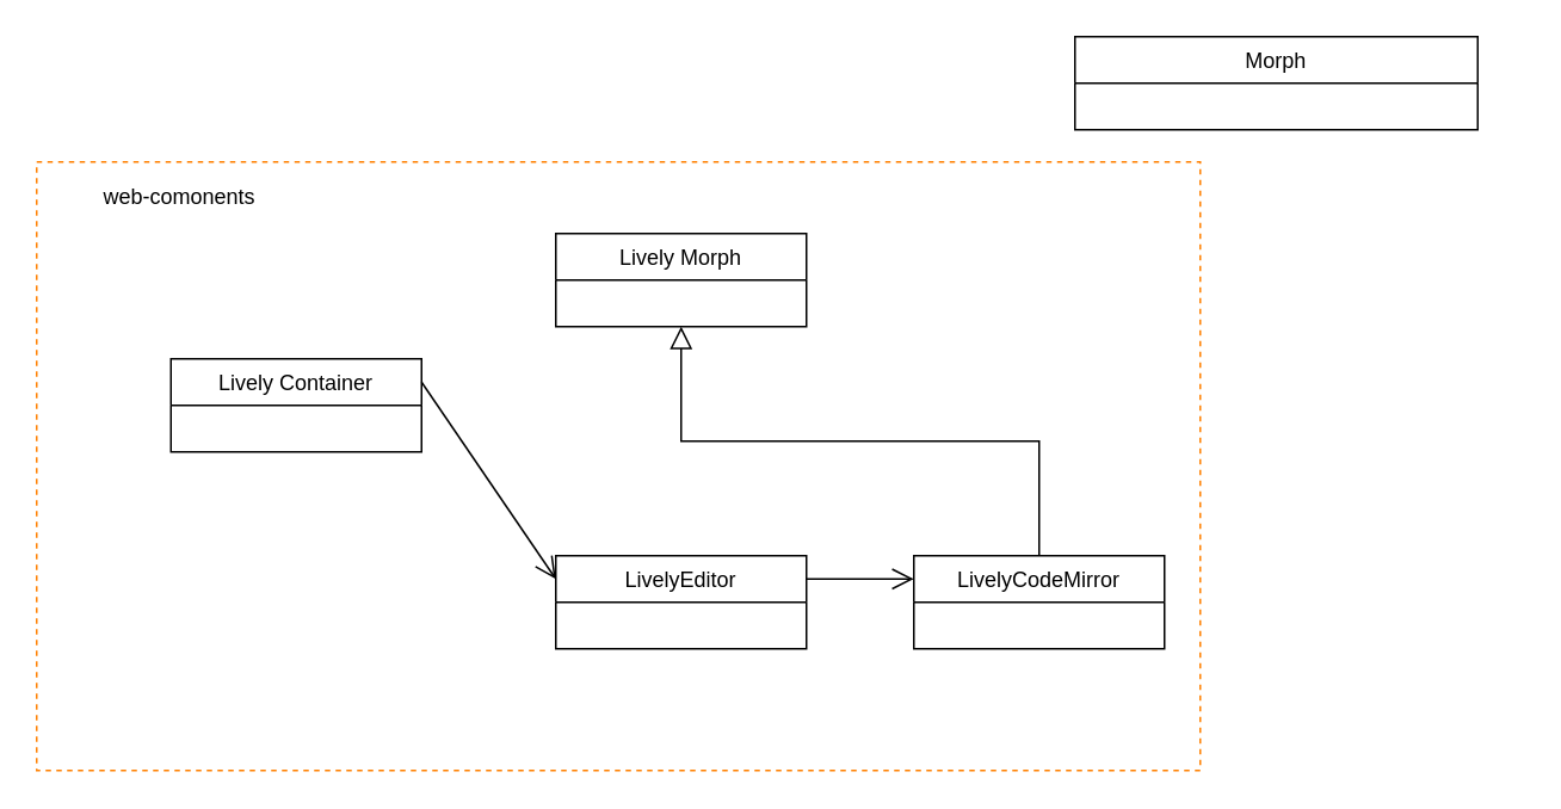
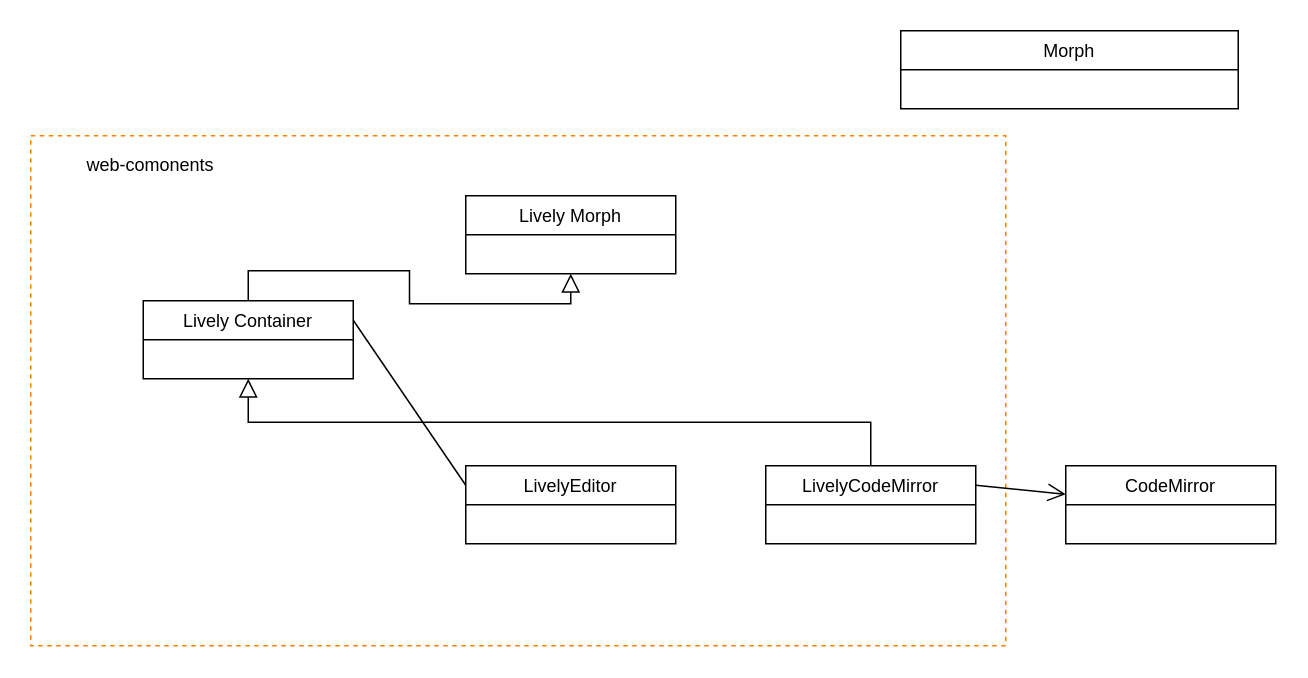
+ <mxCell id="3" style="edgeStyle=orthogonalEdgeStyle;rounded=0;orthogonalLoop=1;jettySize=auto;html=1;entryX=0.5;entryY=1;entryDx=0;entryDy=0;exitX=0.5;exitY=0;exitDx=0;exitDy=0;endArrow=block;endFill=0;strokeWidth=1;endSize=10;" edge="1" parent="1" source="4" target="9"><mxGeometry relative="1" as="geometry"><mxPoint x="360" y="130" as="targetPoint" /></mxGeometry></mxCell>
- <mxCell id="6" style="edgeStyle=orthogonalEdgeStyle;rounded=0;orthogonalLoop=1;jettySize=auto;html=1;exitX=0.5;exitY=0;exitDx=0;exitDy=0;entryX=0.5;entryY=1;entryDx=0;entryDy=0;endArrow=block;endFill=0;strokeWidth=1;endSize=10;" edge="1" parent="1" source="7" target="9"><mxGeometry relative="1" as="geometry" /></mxCell>
+ <mxCell id="6" style="edgeStyle=orthogonalEdgeStyle;rounded=0;orthogonalLoop=1;jettySize=auto;html=1;exitX=0.5;exitY=0;exitDx=0;exitDy=0;endArrow=block;endFill=0;strokeWidth=1;endSize=10;" edge="1" parent="1" source="7" target="4"><mxGeometry relative="1" as="geometry" /></mxCell>
- <mxCell id="12" value="" style="endArrow=open;html=1;entryX=0;entryY=0.25;entryDx=0;entryDy=0;exitX=1;exitY=0.25;exitDx=0;exitDy=0;endFill=0;endSize=10;" edge="1" parent="1" source="4" target="5"><mxGeometry width="50" height="50" relative="1" as="geometry"><mxPoint x="20" y="500" as="sourcePoint" /><mxPoint x="240" y="480" as="targetPoint" /></mxGeometry></mxCell>
+ <mxCell id="12" value="" style="endArrow=none;html=1;entryX=0;entryY=0.25;entryDx=0;entryDy=0;exitX=1;exitY=0.25;exitDx=0;exitDy=0;endFill=0;endSize=10;" edge="1" parent="1" source="4" target="5"><mxGeometry width="50" height="50" relative="1" as="geometry"><mxPoint x="20" y="500" as="sourcePoint" /><mxPoint x="240" y="480" as="targetPoint" /></mxGeometry></mxCell>
- <mxCell id="13" value="" style="endArrow=open;html=1;entryX=0;entryY=0.25;entryDx=0;entryDy=0;exitX=1;exitY=0.25;exitDx=0;exitDy=0;endFill=0;endSize=10;" edge="1" parent="1" source="5" target="7"><mxGeometry width="50" height="50" relative="1" as="geometry"><mxPoint x="260" y="333" as="sourcePoint" /><mxPoint x="320" y="333" as="targetPoint" /></mxGeometry></mxCell>
+ <mxCell id="14" value="" style="endArrow=open;html=1;exitX=1;exitY=0.25;exitDx=0;exitDy=0;endFill=0;endSize=10;" edge="1" parent="1" source="7" target="8"><mxGeometry width="50" height="50" relative="1" as="geometry"><mxPoint x="460" y="333" as="sourcePoint" /><mxPoint x="520" y="333" as="targetPoint" /></mxGeometry></mxCell>
+ <mxCell id="8" value="CodeMirror" style="swimlane;fontStyle=0;childLayout=stackLayout;horizontal=1;startSize=26;fillColor=none;horizontalStack=0;resizeParent=1;resizeParentMax=0;resizeLast=0;collapsible=1;marginBottom=0;" vertex="1" parent="1"><mxGeometry x="710" y="310" width="140" height="52" as="geometry" /></mxCell>
